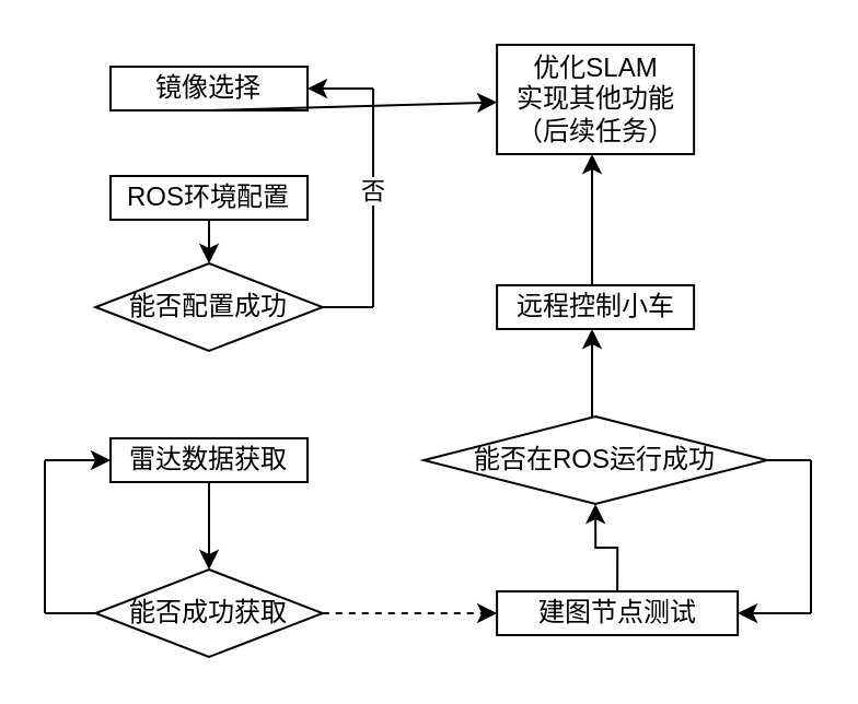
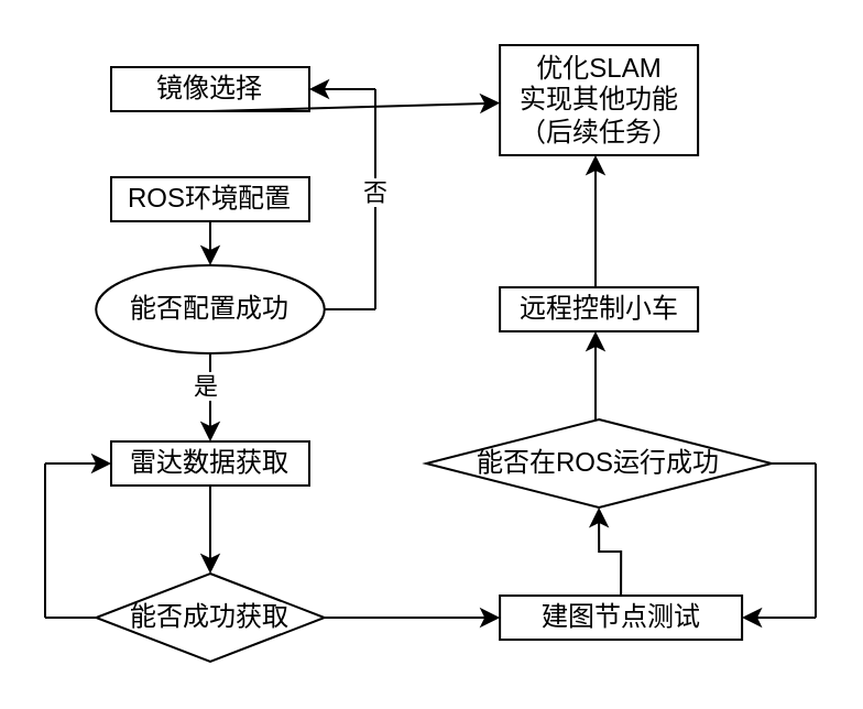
- <mxCell id="11" value="能否配置成功" style="rhombus;whiteSpace=wrap;html=1;" vertex="1" parent="1"><mxGeometry x="43.13" y="120" width="103.75" height="40" as="geometry" /></mxCell>
+ <mxCell id="11" value="能否配置成功" style="ellipse;whiteSpace=wrap;html=1;" vertex="1" parent="1"><mxGeometry x="43.13" y="120" width="103.75" height="40" as="geometry" /></mxCell>
+ <mxCell id="9" style="edgeStyle=orthogonalEdgeStyle;rounded=0;orthogonalLoop=1;jettySize=auto;html=1;exitX=0.5;exitY=1;exitDx=0;exitDy=0;entryX=0.5;entryY=0;entryDx=0;entryDy=0;" edge="1" parent="1" source="11" target="7"><mxGeometry relative="1" as="geometry" /></mxCell>
+ <mxCell id="10" value="是" style="edgeLabel;html=1;align=center;verticalAlign=middle;resizable=0;points=[];" vertex="1" connectable="0" parent="9"><mxGeometry x="-0.27" y="-3" relative="1" as="geometry"><mxPoint as="offset" /></mxGeometry></mxCell>
- <mxCell id="18" style="edgeStyle=orthogonalEdgeStyle;rounded=0;orthogonalLoop=1;jettySize=auto;html=1;exitX=1;exitY=0.5;exitDx=0;exitDy=0;entryX=0;entryY=0.5;entryDx=0;entryDy=0;dashed=1;" edge="1" parent="1" source="19" target="17"><mxGeometry relative="1" as="geometry" /></mxCell>
+ <mxCell id="18" style="edgeStyle=orthogonalEdgeStyle;rounded=0;orthogonalLoop=1;jettySize=auto;html=1;exitX=1;exitY=0.5;exitDx=0;exitDy=0;entryX=0;entryY=0.5;entryDx=0;entryDy=0;" edge="1" parent="1" source="19" target="17"><mxGeometry relative="1" as="geometry" /></mxCell>
